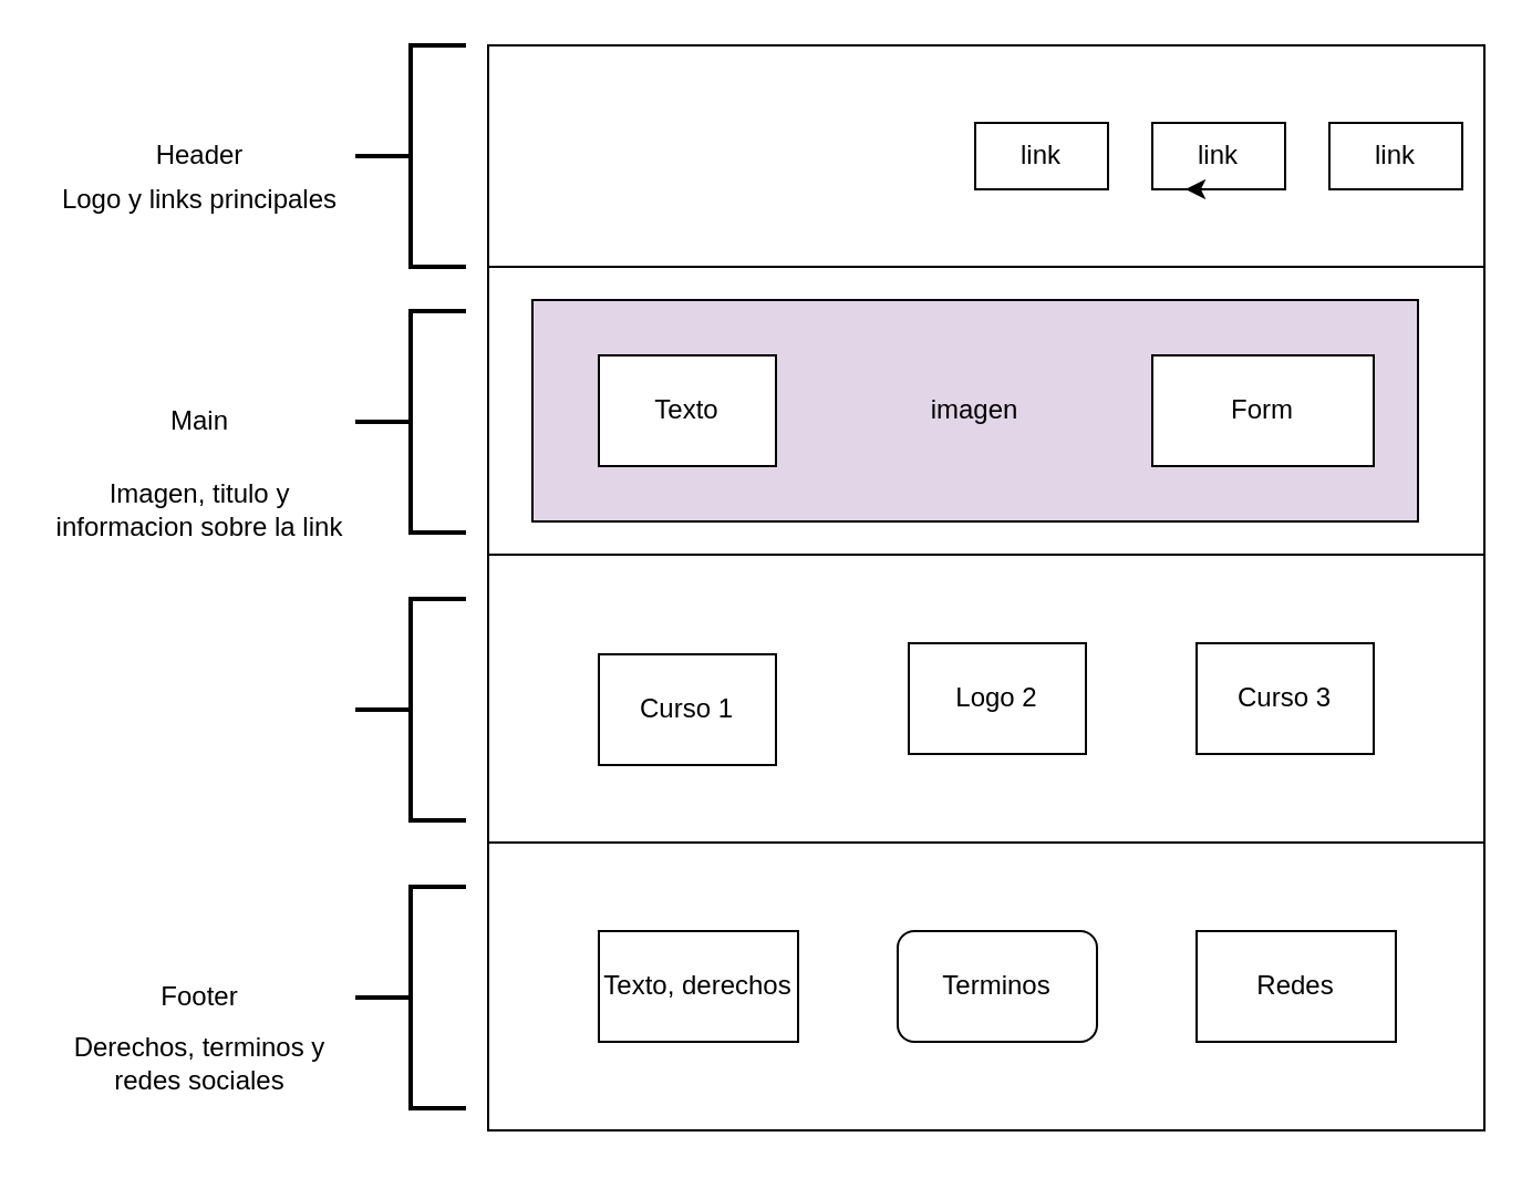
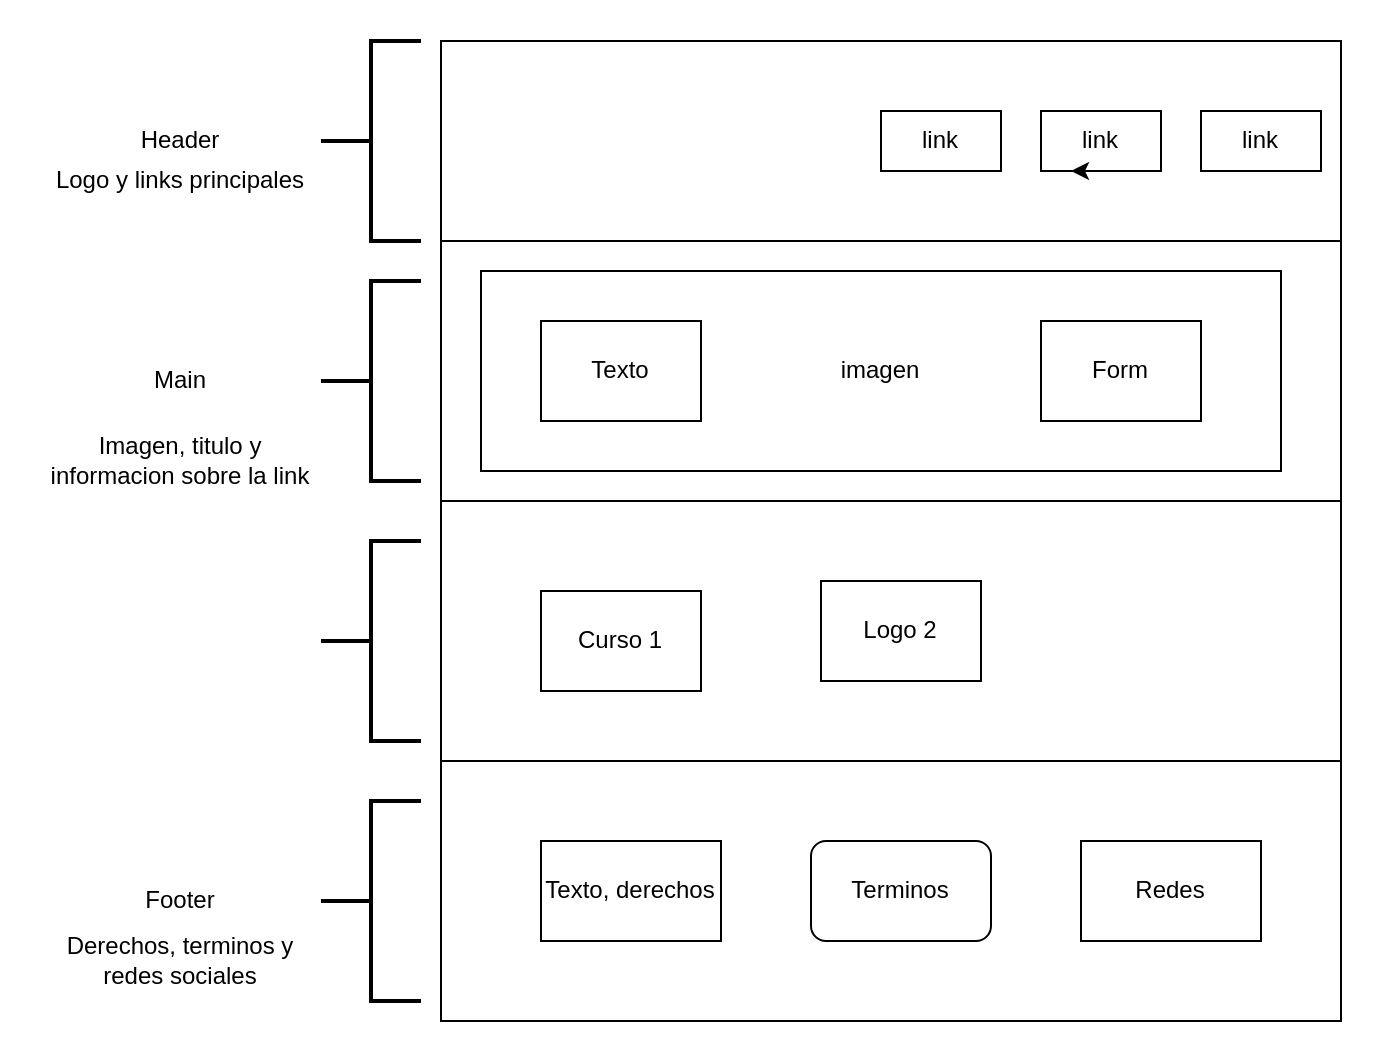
- <mxCell id="20" value="imagen" style="rounded=0;whiteSpace=wrap;html=1;fillColor=#e1d5e7;" vertex="1" parent="1"><mxGeometry x="240" y="135" width="400" height="100" as="geometry" /></mxCell>
+ <mxCell id="20" value="imagen" style="rounded=0;whiteSpace=wrap;html=1;" vertex="1" parent="1"><mxGeometry x="240" y="135" width="400" height="100" as="geometry" /></mxCell>
- <mxCell id="21" value="Form" style="rounded=0;whiteSpace=wrap;html=1;" vertex="1" parent="1"><mxGeometry x="520" y="160" width="100" height="50" as="geometry" /></mxCell>
+ <mxCell id="21" value="Form" style="rounded=0;whiteSpace=wrap;html=1;" vertex="1" parent="1"><mxGeometry x="520" y="160" width="80" height="50" as="geometry" /></mxCell>
- <mxCell id="25" value="Curso 3" style="rounded=0;whiteSpace=wrap;html=1;" vertex="1" parent="1"><mxGeometry x="540" y="290" width="80" height="50" as="geometry" /></mxCell>
